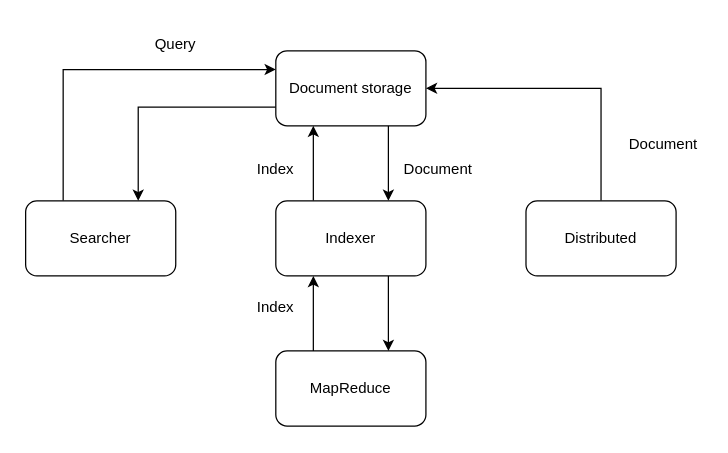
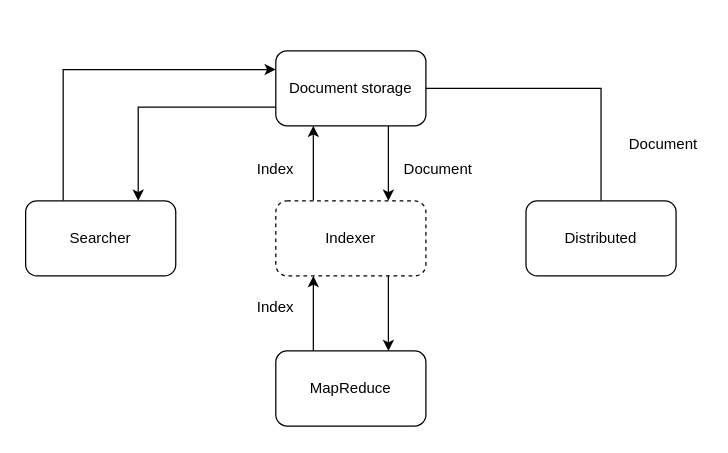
- <mxCell id="14" value="Query" style="text;html=1;strokeColor=none;fillColor=none;align=center;verticalAlign=middle;whiteSpace=wrap;rounded=0;" vertex="1" parent="1"><mxGeometry x="110" y="20" width="60" height="30" as="geometry" /></mxCell>
- <mxCell id="10" style="edgeStyle=orthogonalEdgeStyle;rounded=0;orthogonalLoop=1;jettySize=auto;html=1;exitX=0.5;exitY=0;exitDx=0;exitDy=0;entryX=1;entryY=0.5;entryDx=0;entryDy=0;" edge="1" parent="1" source="11" target="6"><mxGeometry relative="1" as="geometry" /></mxCell>
+ <mxCell id="10" style="edgeStyle=orthogonalEdgeStyle;rounded=0;orthogonalLoop=1;jettySize=auto;html=1;exitX=0.5;exitY=0;exitDx=0;exitDy=0;entryX=1;entryY=0.5;entryDx=0;entryDy=0;endArrow=none;" edge="1" parent="1" source="11" target="6"><mxGeometry relative="1" as="geometry" /></mxCell>
- <mxCell id="9" value="Indexer" style="rounded=1;whiteSpace=wrap;html=1;" vertex="1" parent="1"><mxGeometry x="220" y="160" width="120" height="60" as="geometry" /></mxCell>
+ <mxCell id="9" value="Indexer" style="rounded=1;whiteSpace=wrap;html=1;dashed=1;" vertex="1" parent="1"><mxGeometry x="220" y="160" width="120" height="60" as="geometry" /></mxCell>
